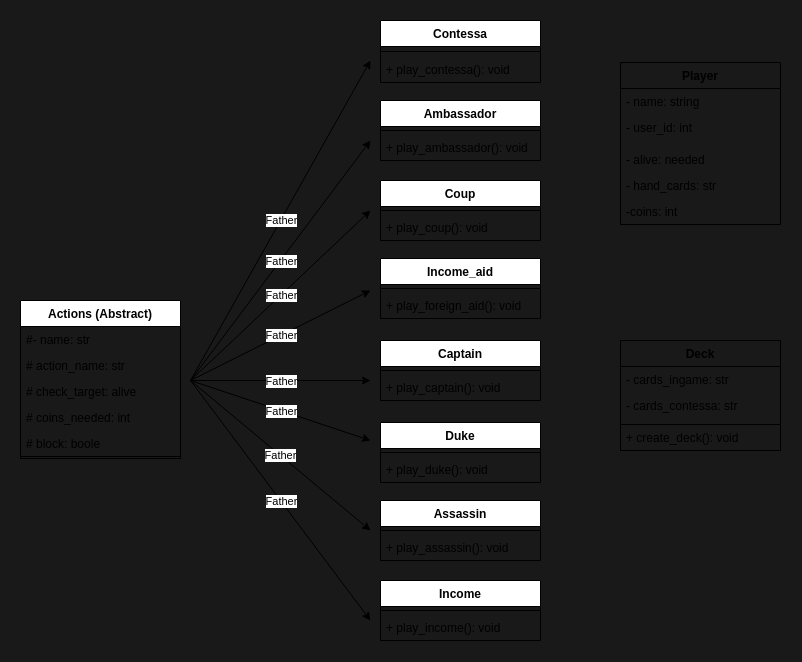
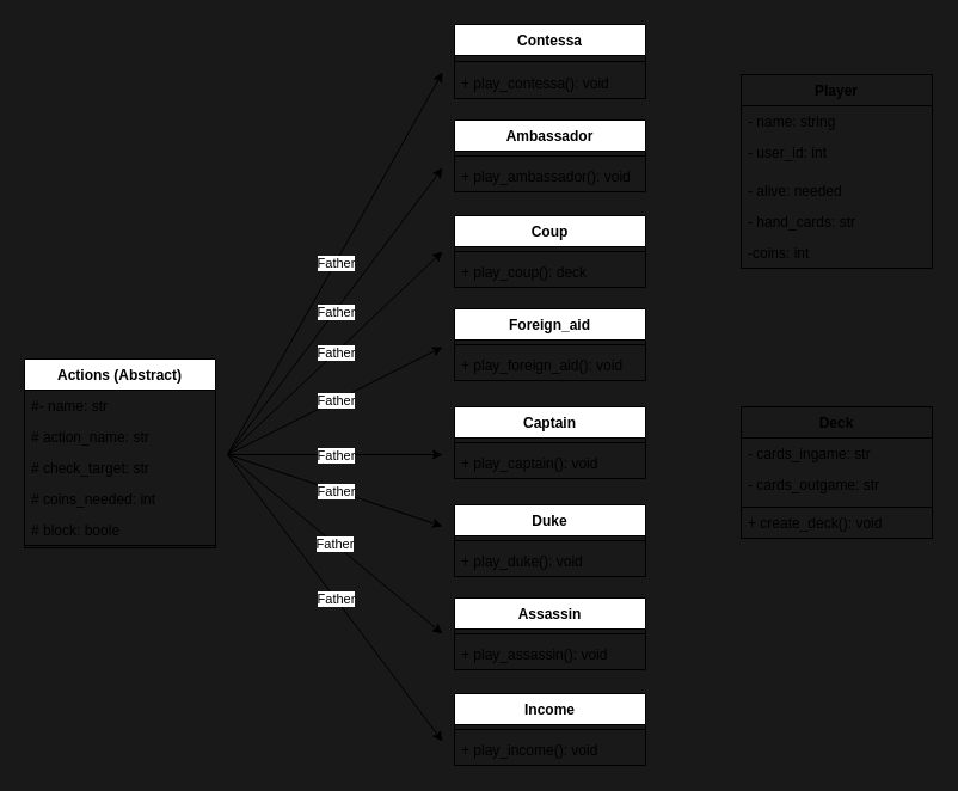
- <mxCell id="32" value="+ play_coup(): void" style="text;strokeColor=none;fillColor=none;align=left;verticalAlign=top;spacingLeft=4;spacingRight=4;overflow=hidden;rotatable=0;points=[[0,0.5],[1,0.5]];portConstraint=eastwest;" parent="30" vertex="1"><mxGeometry y="34" width="160" height="26" as="geometry" /></mxCell>
+ <mxCell id="32" value="+ play_coup(): deck" style="text;strokeColor=none;fillColor=none;align=left;verticalAlign=top;spacingLeft=4;spacingRight=4;overflow=hidden;rotatable=0;points=[[0,0.5],[1,0.5]];portConstraint=eastwest;" parent="30" vertex="1"><mxGeometry y="34" width="160" height="26" as="geometry" /></mxCell>
- <mxCell id="33" value="Income_aid&#10;" style="swimlane;fontStyle=1;align=center;verticalAlign=top;childLayout=stackLayout;horizontal=1;startSize=26;horizontalStack=0;resizeParent=1;resizeParentMax=0;resizeLast=0;collapsible=1;marginBottom=0;" parent="1" vertex="1"><mxGeometry x="380" y="258" width="160" height="60" as="geometry" /></mxCell>
+ <mxCell id="33" value="Foreign_aid&#10;" style="swimlane;fontStyle=1;align=center;verticalAlign=top;childLayout=stackLayout;horizontal=1;startSize=26;horizontalStack=0;resizeParent=1;resizeParentMax=0;resizeLast=0;collapsible=1;marginBottom=0;" parent="1" vertex="1"><mxGeometry x="380" y="258" width="160" height="60" as="geometry" /></mxCell>
- <mxCell id="26" value="# check_target: alive" style="text;strokeColor=none;fillColor=none;align=left;verticalAlign=top;spacingLeft=4;spacingRight=4;overflow=hidden;rotatable=0;points=[[0,0.5],[1,0.5]];portConstraint=eastwest;" parent="23" vertex="1"><mxGeometry y="78" width="160" height="26" as="geometry" /></mxCell>
+ <mxCell id="26" value="# check_target: str" style="text;strokeColor=none;fillColor=none;align=left;verticalAlign=top;spacingLeft=4;spacingRight=4;overflow=hidden;rotatable=0;points=[[0,0.5],[1,0.5]];portConstraint=eastwest;" parent="23" vertex="1"><mxGeometry y="78" width="160" height="26" as="geometry" /></mxCell>
- <mxCell id="55" value="- cards_contessa: str" style="text;strokeColor=none;fillColor=none;align=left;verticalAlign=top;spacingLeft=4;spacingRight=4;overflow=hidden;rotatable=0;points=[[0,0.5],[1,0.5]];portConstraint=eastwest;" parent="53" vertex="1"><mxGeometry y="52" width="160" height="32" as="geometry" /></mxCell>
+ <mxCell id="55" value="- cards_outgame: str" style="text;strokeColor=none;fillColor=none;align=left;verticalAlign=top;spacingLeft=4;spacingRight=4;overflow=hidden;rotatable=0;points=[[0,0.5],[1,0.5]];portConstraint=eastwest;" parent="53" vertex="1"><mxGeometry y="52" width="160" height="32" as="geometry" /></mxCell>
